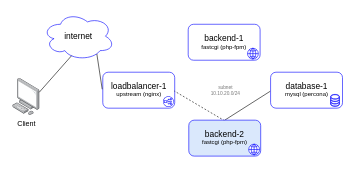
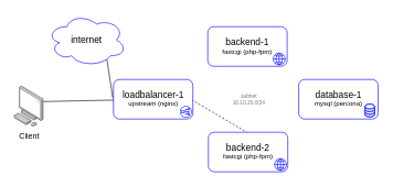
- <mxCell id="16" value="" style="endArrow=none;html=1;rounded=0;entryX=0.404;entryY=0.904;entryDx=0;entryDy=0;entryPerimeter=0;exitX=0.975;exitY=0.38;exitDx=0;exitDy=0;exitPerimeter=0;" edge="1" parent="1" source="15" target="5"><mxGeometry width="50" height="50" relative="1" as="geometry"><mxPoint x="40" y="170" as="sourcePoint" /><mxPoint x="151.56" y="100.48" as="targetPoint" /></mxGeometry></mxCell>
+ <mxCell id="16" value="" style="endArrow=none;html=1;rounded=0;exitX=0.975;exitY=0.38;exitDx=0;exitDy=0;exitPerimeter=0;" edge="1" parent="1" source="15" target="3"><mxGeometry width="50" height="50" relative="1" as="geometry"><mxPoint x="40" y="170" as="sourcePoint" /><mxPoint x="151.56" y="100.48" as="targetPoint" /></mxGeometry></mxCell>
- <mxCell id="7" value="" style="endArrow=none;html=1;rounded=0;entryX=-0.006;entryY=0.531;entryDx=0;entryDy=0;exitX=0.5;exitY=0;exitDx=0;exitDy=0;entryPerimeter=0;" parent="1" source="12" target="2" edge="1"><mxGeometry width="50" height="50" relative="1" as="geometry"><mxPoint x="300" y="440" as="sourcePoint" /><mxPoint x="220" y="400" as="targetPoint" /></mxGeometry></mxCell>
- <mxCell id="12" value="&lt;p style=&quot;line-height: 100%;&quot;&gt;&lt;span style=&quot;font-size: 14px;&quot;&gt;backend-2&lt;/span&gt;&lt;br&gt;&lt;font style=&quot;font-size: 10px;&quot;&gt;fastcgi (php-fpm)&lt;/font&gt;&lt;/p&gt;" style="rounded=1;whiteSpace=wrap;html=1;strokeColor=#0000FF;fillColor=#dae8fc;" vertex="1" parent="1"><mxGeometry x="314" y="200" width="120" height="60" as="geometry" /></mxCell>
+ <mxCell id="12" value="&lt;p style=&quot;line-height: 100%;&quot;&gt;&lt;span style=&quot;font-size: 14px;&quot;&gt;backend-2&lt;/span&gt;&lt;br&gt;&lt;font style=&quot;font-size: 10px;&quot;&gt;fastcgi (php-fpm)&lt;/font&gt;&lt;/p&gt;" style="rounded=1;whiteSpace=wrap;html=1;strokeColor=#0000FF;" vertex="1" parent="1"><mxGeometry x="314" y="200" width="120" height="60" as="geometry" /></mxCell>
